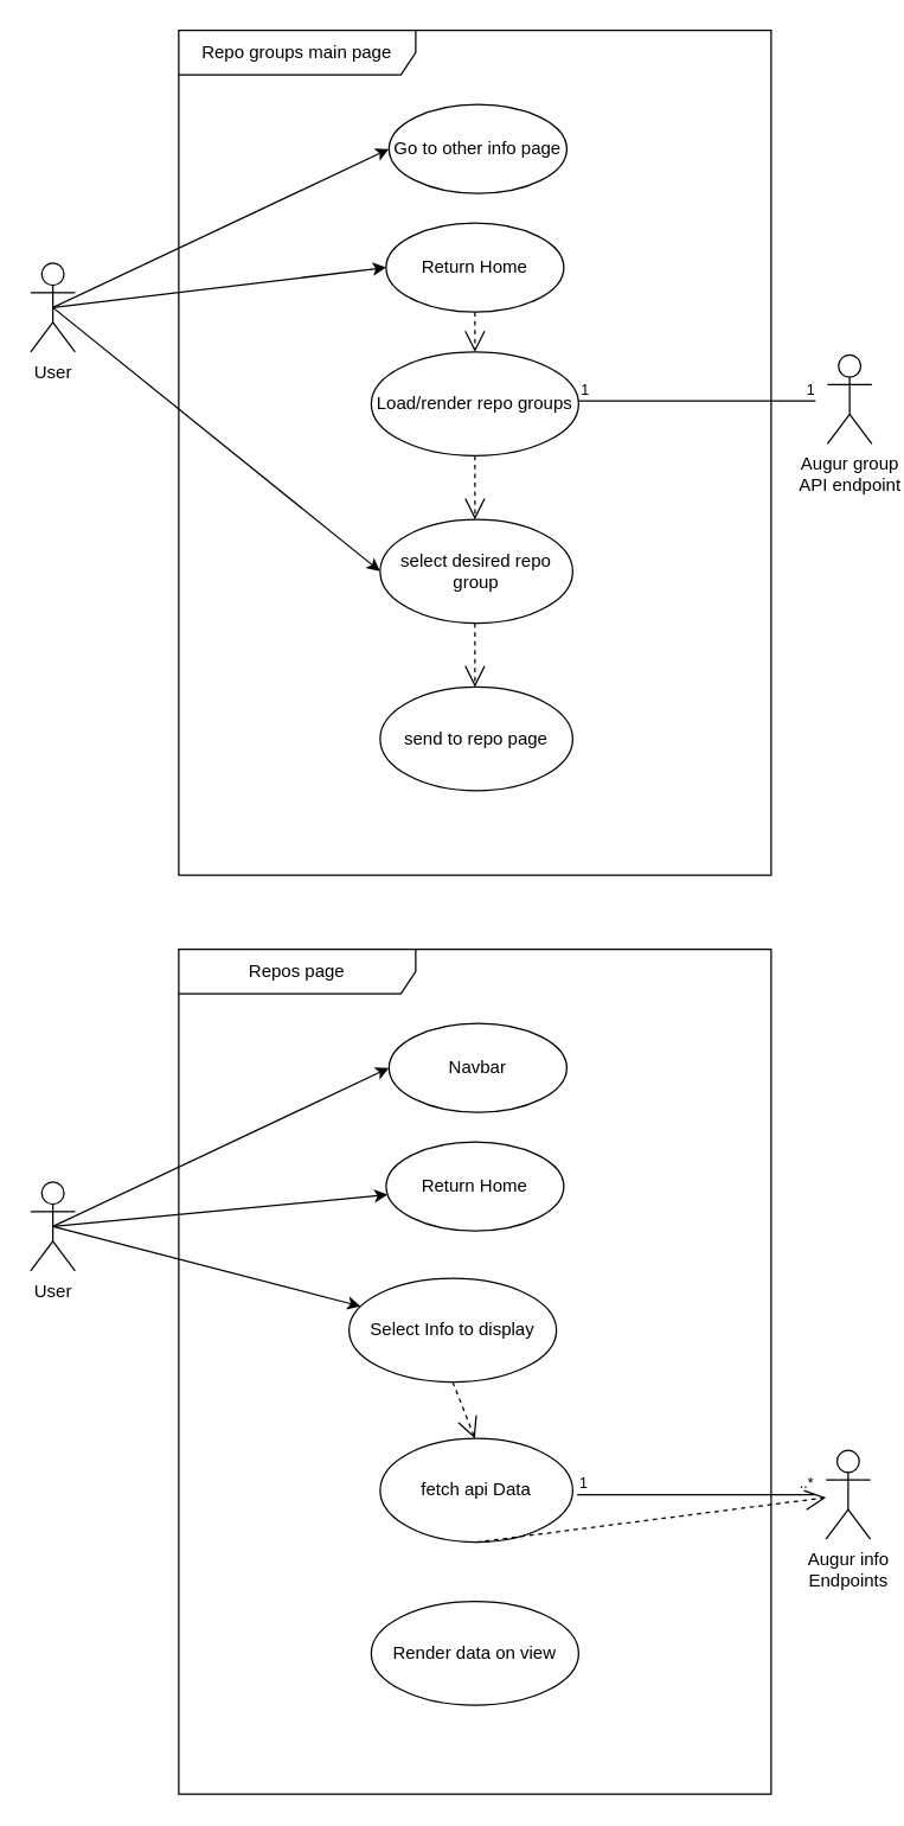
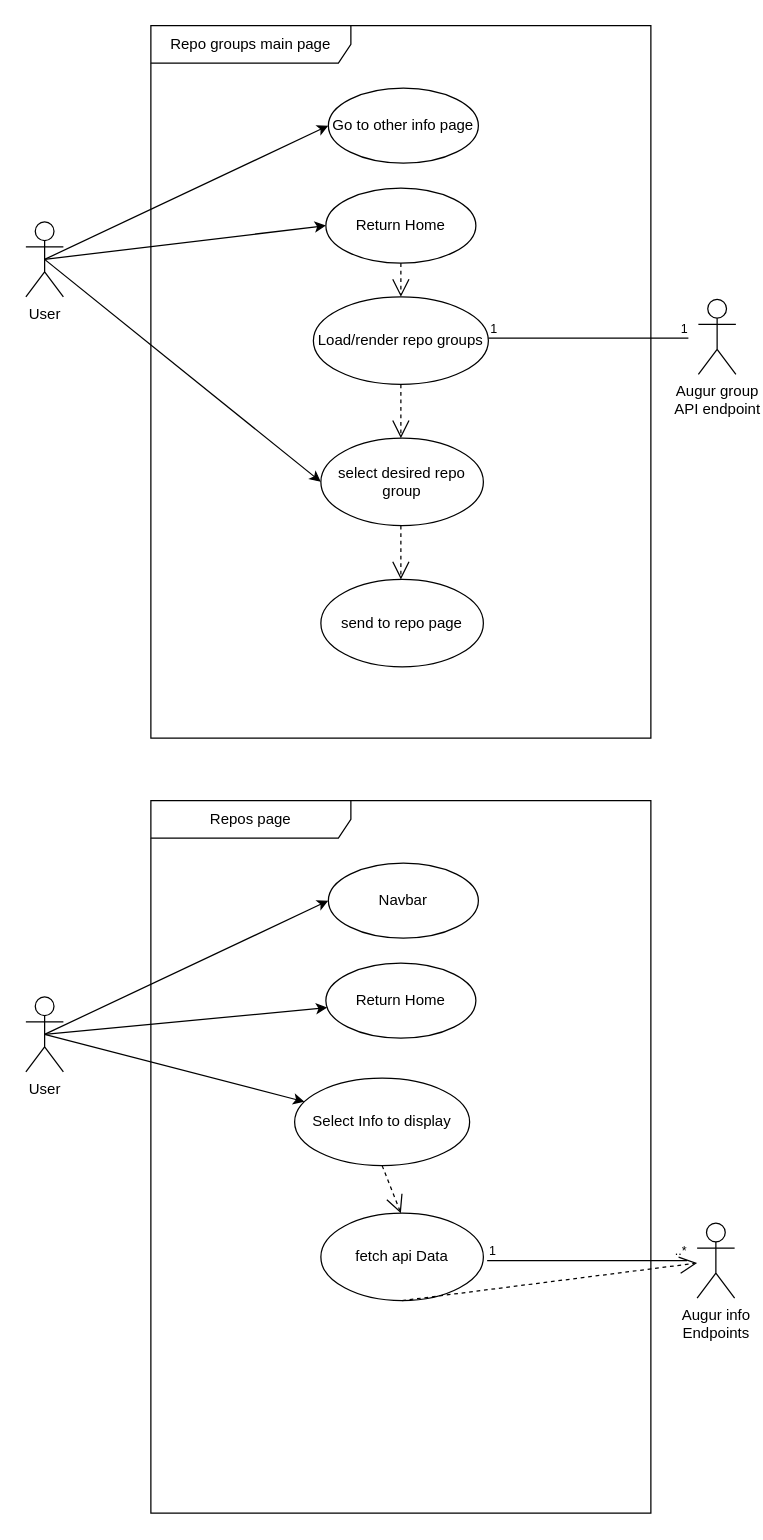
- <mxCell id="31" value="Render data on view" style="ellipse;whiteSpace=wrap;html=1;" vertex="1" parent="1"><mxGeometry x="250" y="1080" width="140" height="70" as="geometry" /></mxCell>
